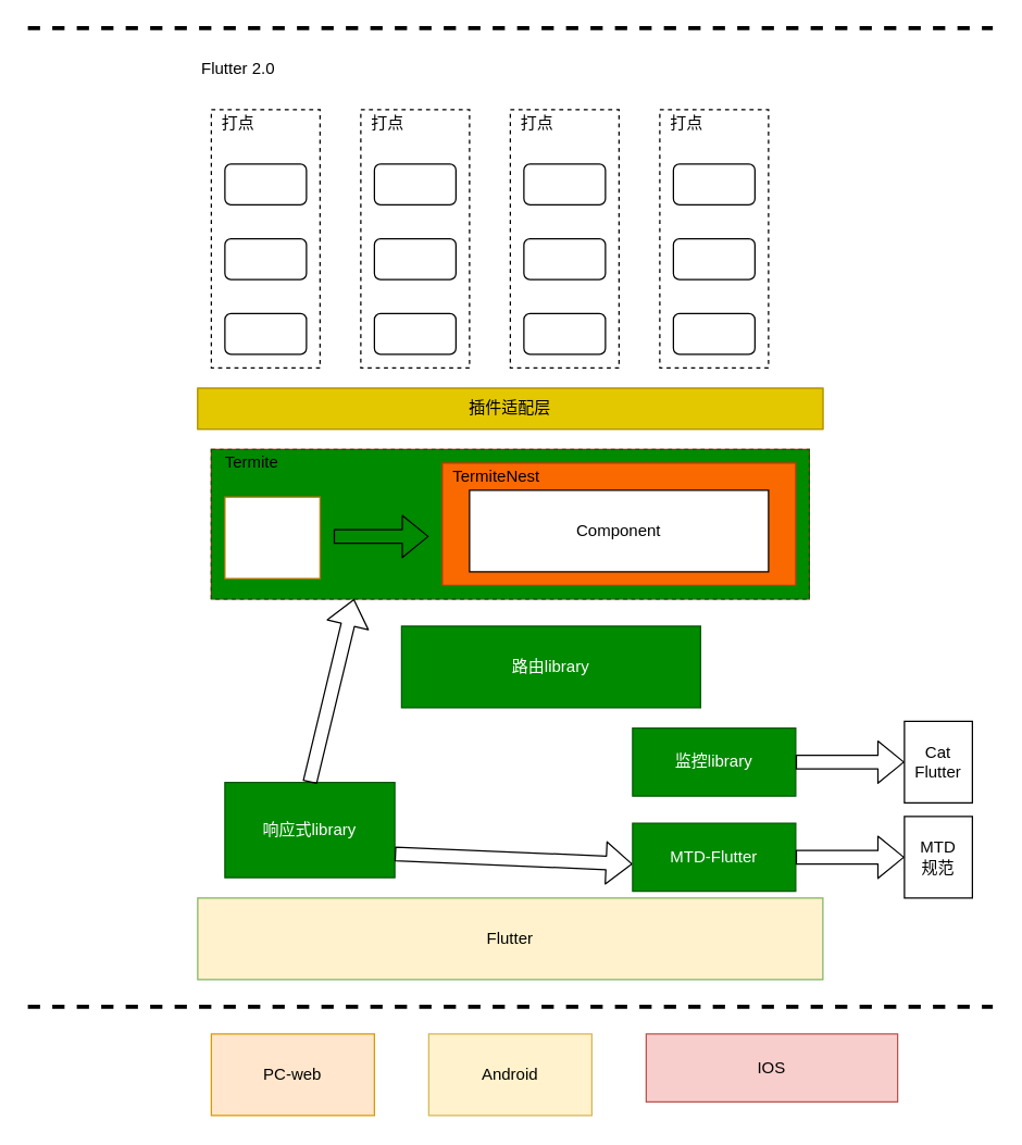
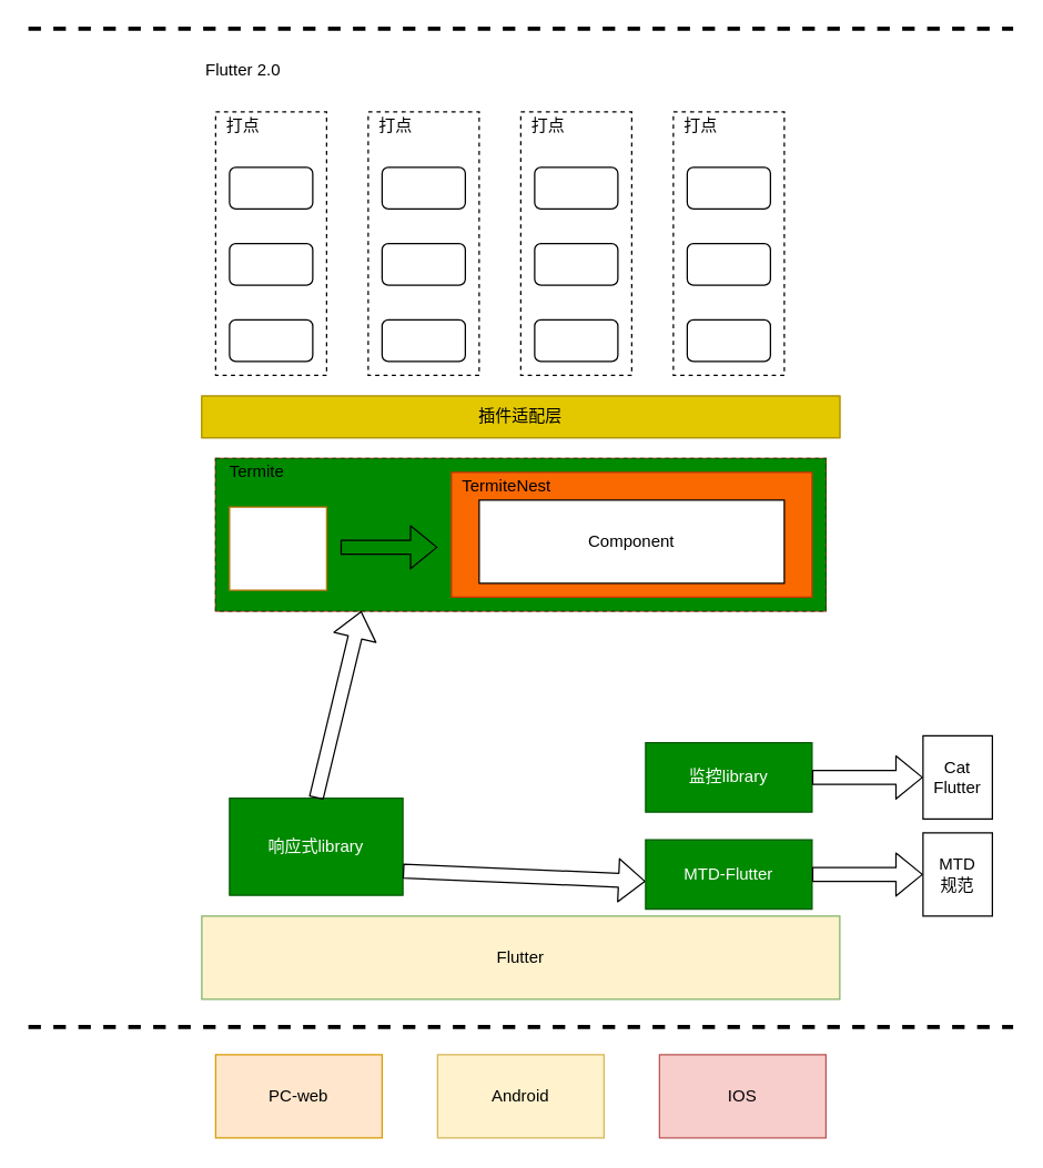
- <mxCell id="7" value="路由library" style="rounded=0;whiteSpace=wrap;html=1;fillColor=#008a00;strokeColor=#005700;fontColor=#ffffff;" vertex="1" parent="1"><mxGeometry x="295" y="460" width="220" height="60" as="geometry" /></mxCell>
- <mxCell id="4" value="IOS" style="rounded=0;whiteSpace=wrap;html=1;fillColor=#f8cecc;strokeColor=#b85450;" vertex="1" parent="1"><mxGeometry x="475" y="760" width="185" height="50" as="geometry" /></mxCell>
+ <mxCell id="4" value="IOS" style="rounded=0;whiteSpace=wrap;html=1;fillColor=#f8cecc;strokeColor=#b85450;" vertex="1" parent="1"><mxGeometry x="475" y="760" width="120" height="60" as="geometry" /></mxCell>
